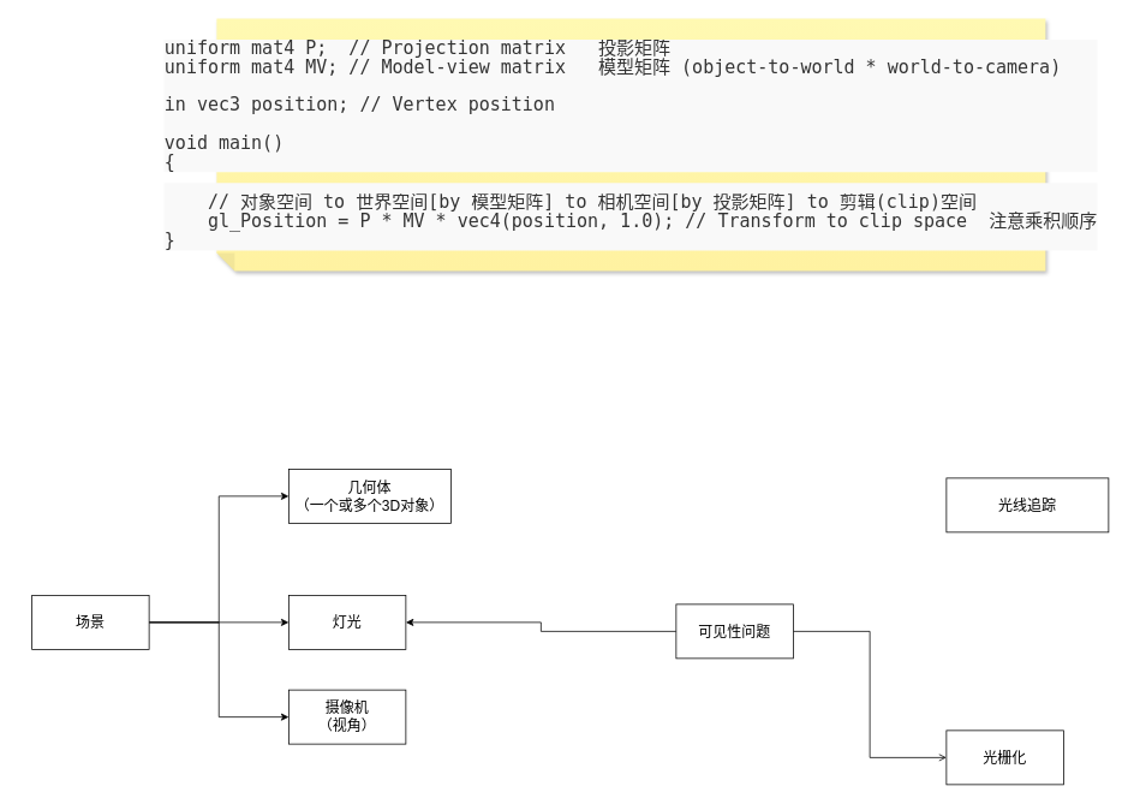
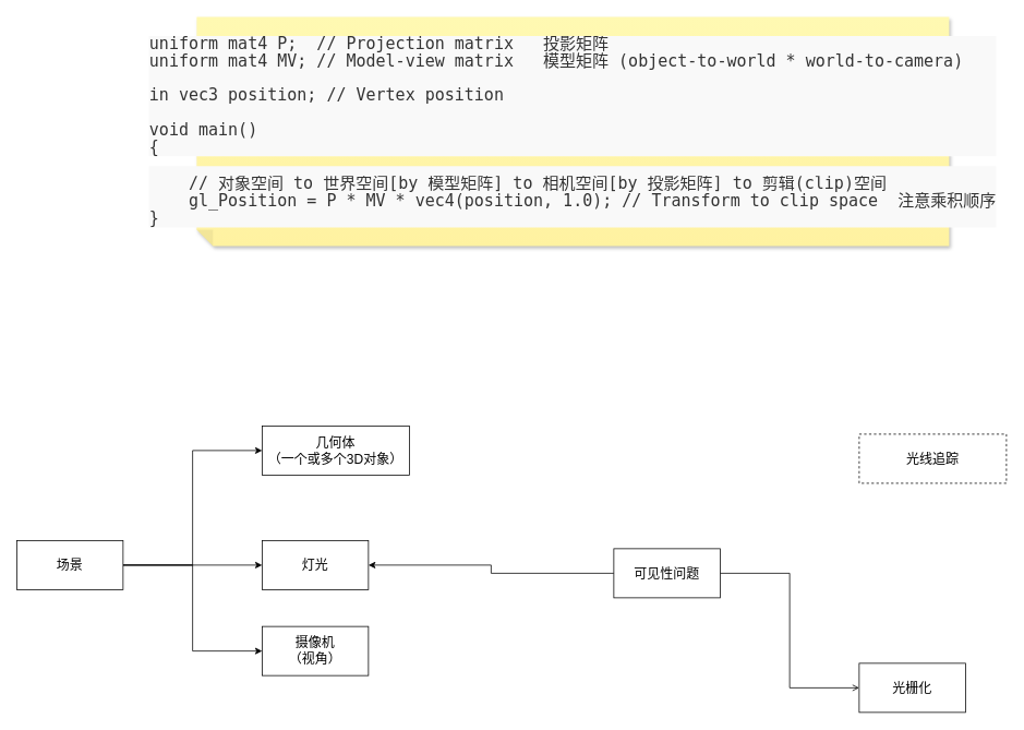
- <mxCell id="12" value="&lt;span style=&quot;font-size: 16px;&quot;&gt;光线追踪&lt;/span&gt;" style="rounded=0;whiteSpace=wrap;html=1;" vertex="1" parent="1"><mxGeometry x="1050" y="530" width="180" height="60" as="geometry" /></mxCell>
+ <mxCell id="12" value="&lt;span style=&quot;font-size: 16px;&quot;&gt;光线追踪&lt;/span&gt;" style="rounded=0;whiteSpace=wrap;html=1;dashed=1;" vertex="1" parent="1"><mxGeometry x="1050" y="530" width="180" height="60" as="geometry" /></mxCell>
- <mxCell id="5" value="&lt;font style=&quot;font-size: 16px;&quot;&gt;场景&lt;/font&gt;" style="rounded=0;whiteSpace=wrap;html=1;" vertex="1" parent="1"><mxGeometry x="35" y="660" width="130" height="60" as="geometry" /></mxCell>
+ <mxCell id="5" value="&lt;font style=&quot;font-size: 16px;&quot;&gt;场景&lt;/font&gt;" style="rounded=0;whiteSpace=wrap;html=1;" vertex="1" parent="1"><mxGeometry x="20" y="660" width="130" height="60" as="geometry" /></mxCell>
